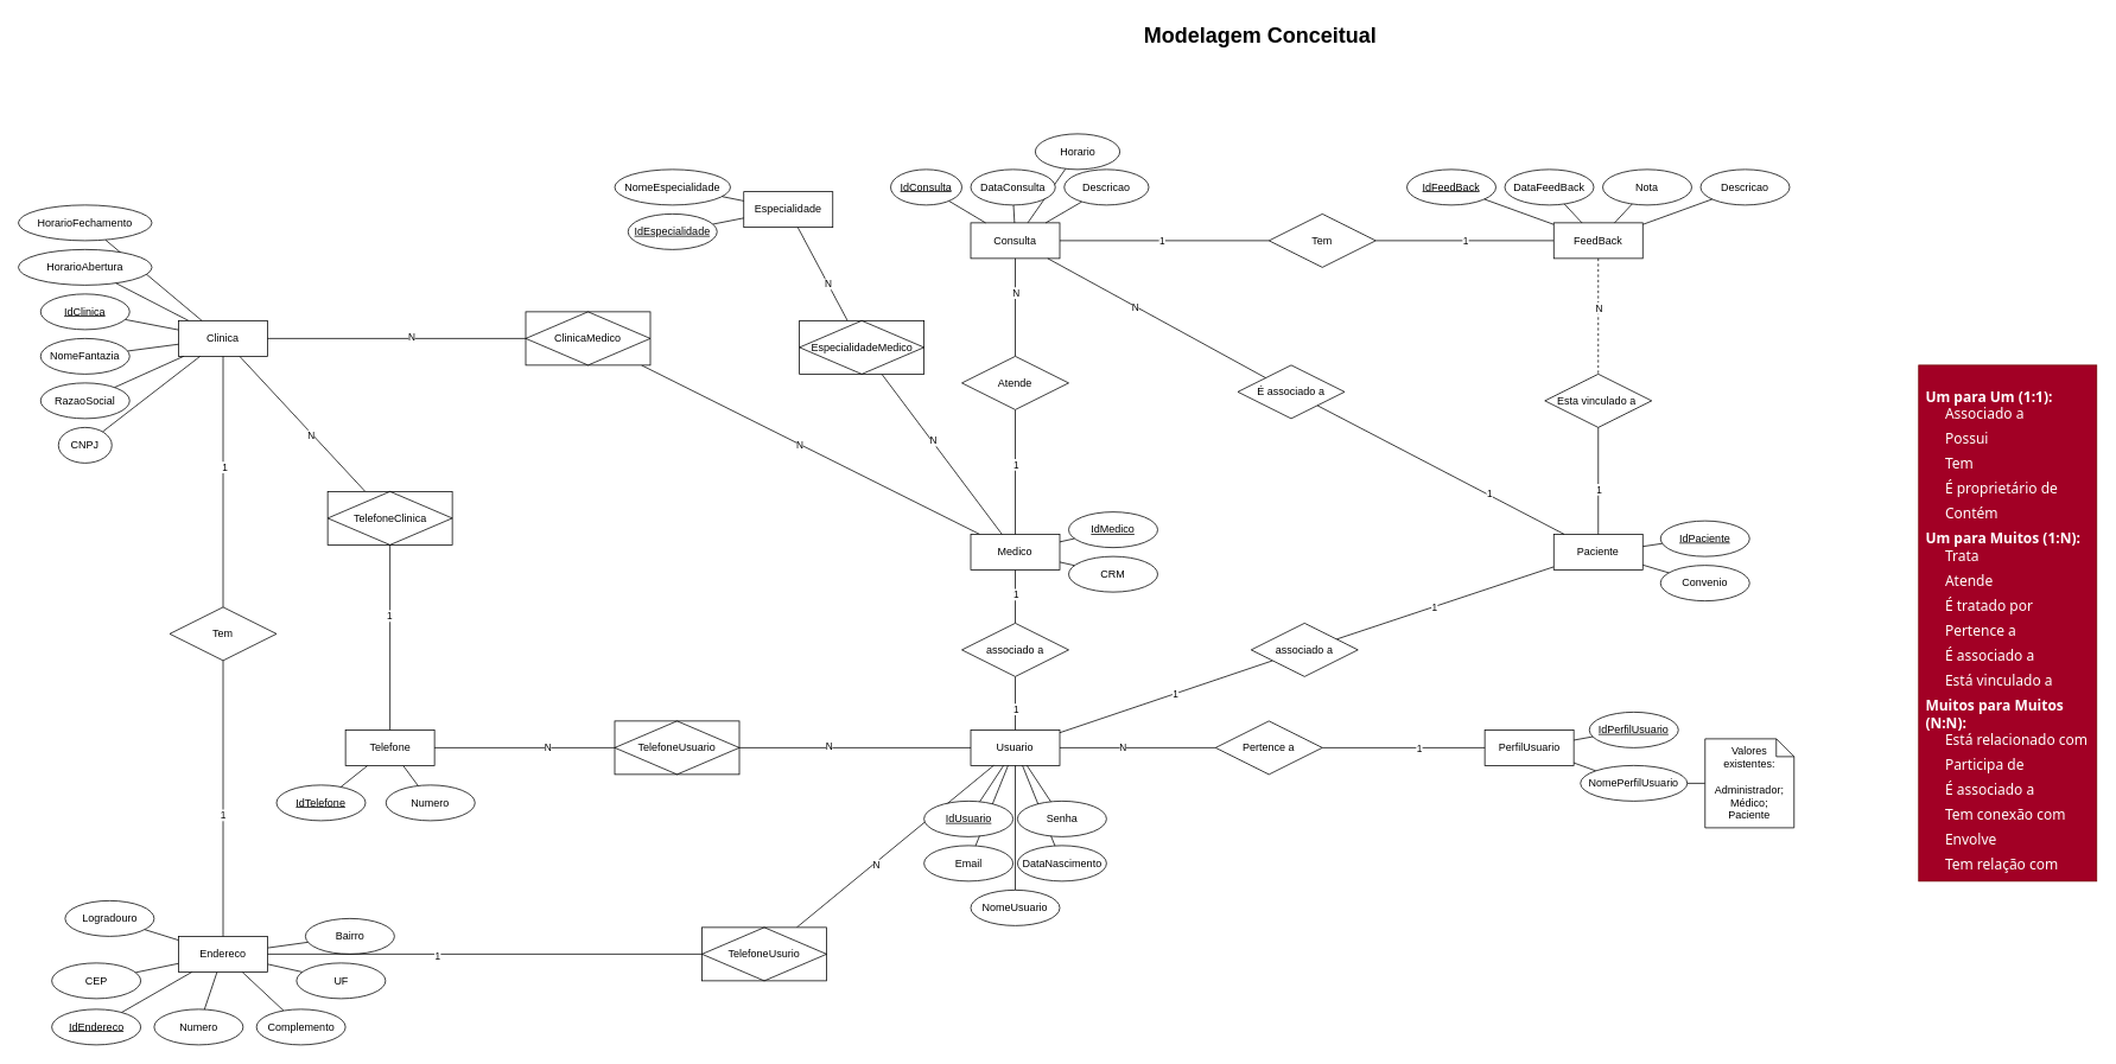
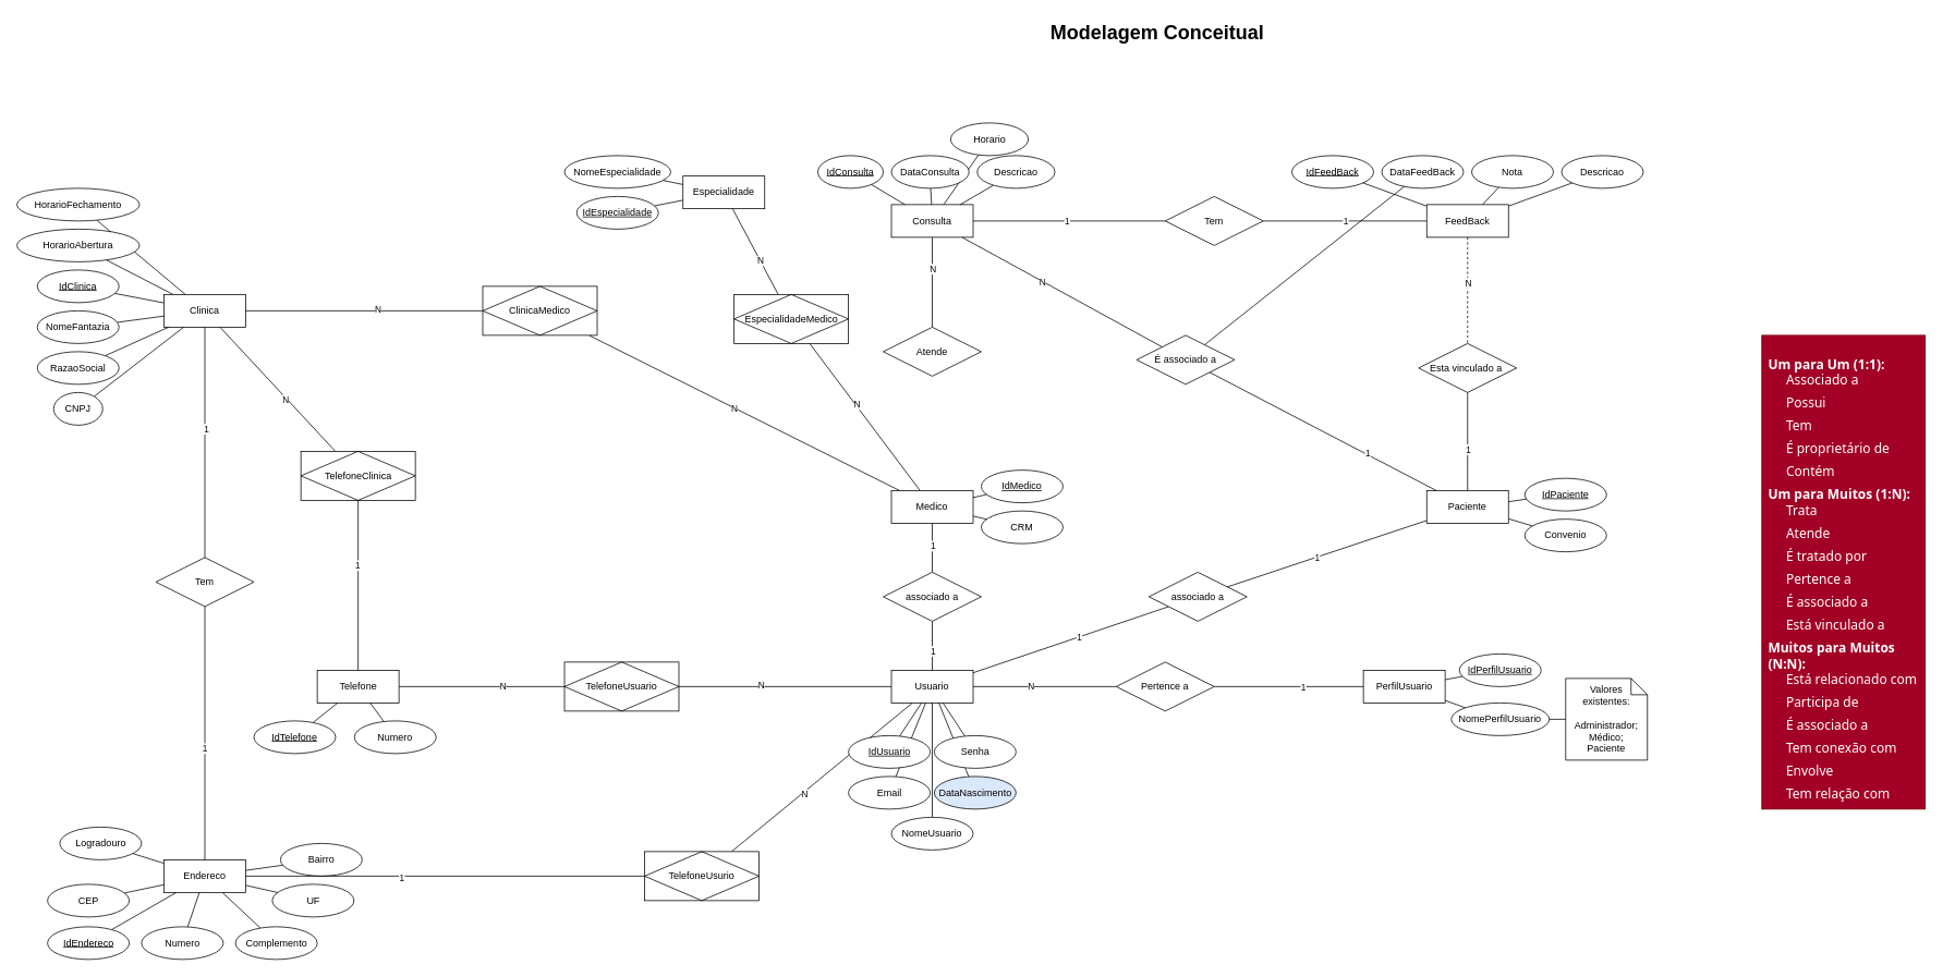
- <mxCell id="102" style="edgeStyle=none;html=1;fontColor=default;startArrow=none;startFill=0;endArrow=none;endFill=0;" parent="1" source="103" target="66" edge="1"><mxGeometry relative="1" as="geometry" /></mxCell>
+ <mxCell id="102" style="edgeStyle=none;html=1;fontColor=default;startArrow=none;startFill=0;endArrow=none;endFill=0;" parent="1" source="103" target="88" edge="1"><mxGeometry relative="1" as="geometry" /></mxCell>
- <mxCell id="70" value="" style="edgeStyle=none;html=1;endArrow=none;endFill=0;startArrow=none;startFill=0;" parent="1" source="58" target="72" edge="1"><mxGeometry relative="1" as="geometry"><mxPoint x="1140" y="600" as="sourcePoint" /><mxPoint x="1140" y="290" as="targetPoint" /></mxGeometry></mxCell>
- <mxCell id="71" value="1" style="edgeLabel;html=1;align=center;verticalAlign=middle;resizable=0;points=[];" parent="70" connectable="0" vertex="1"><mxGeometry x="0.122" relative="1" as="geometry"><mxPoint as="offset" /></mxGeometry></mxCell>
- <mxCell id="44" value="DataNascimento" style="ellipse;whiteSpace=wrap;html=1;align=center;" parent="1" vertex="1"><mxGeometry x="1142.5" y="950" width="100" height="40" as="geometry" /></mxCell>
+ <mxCell id="44" value="DataNascimento" style="ellipse;whiteSpace=wrap;html=1;align=center;fillColor=#dae8fc;" parent="1" vertex="1"><mxGeometry x="1142.5" y="950" width="100" height="40" as="geometry" /></mxCell>
